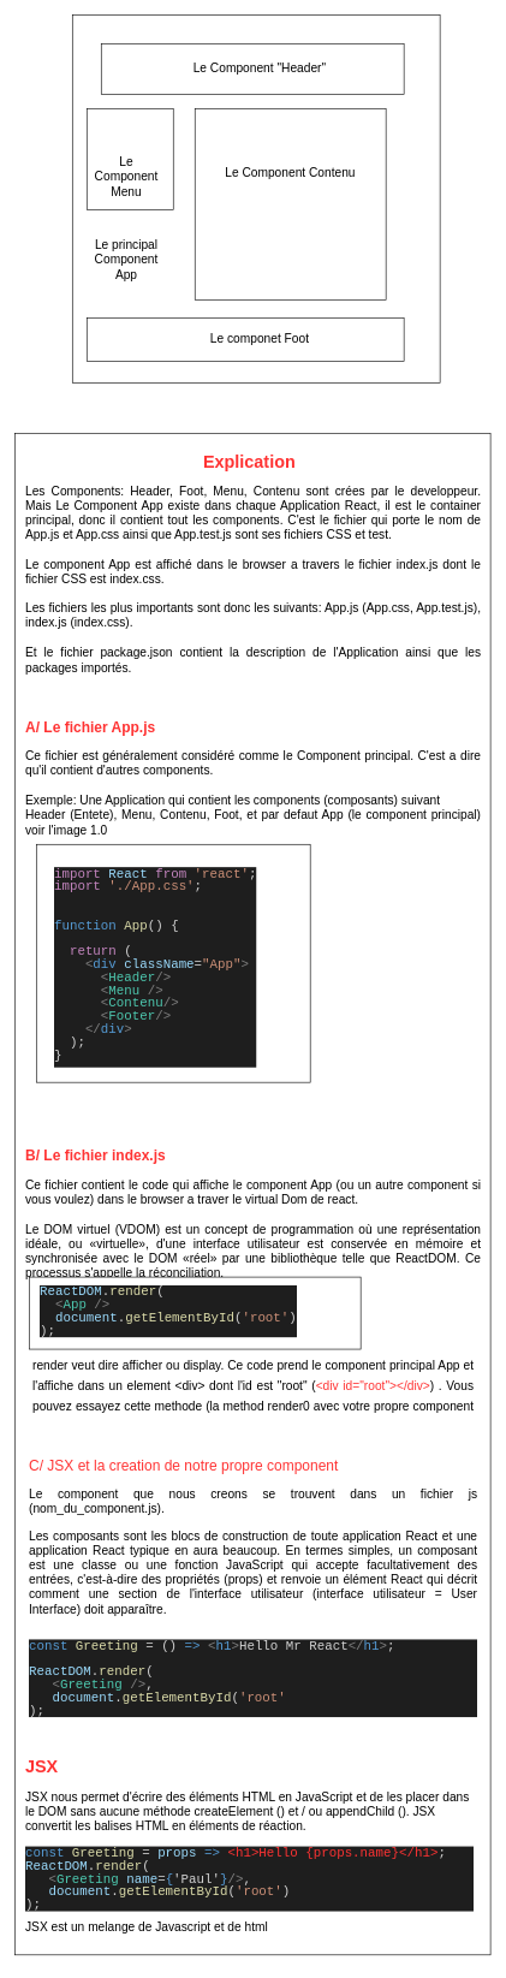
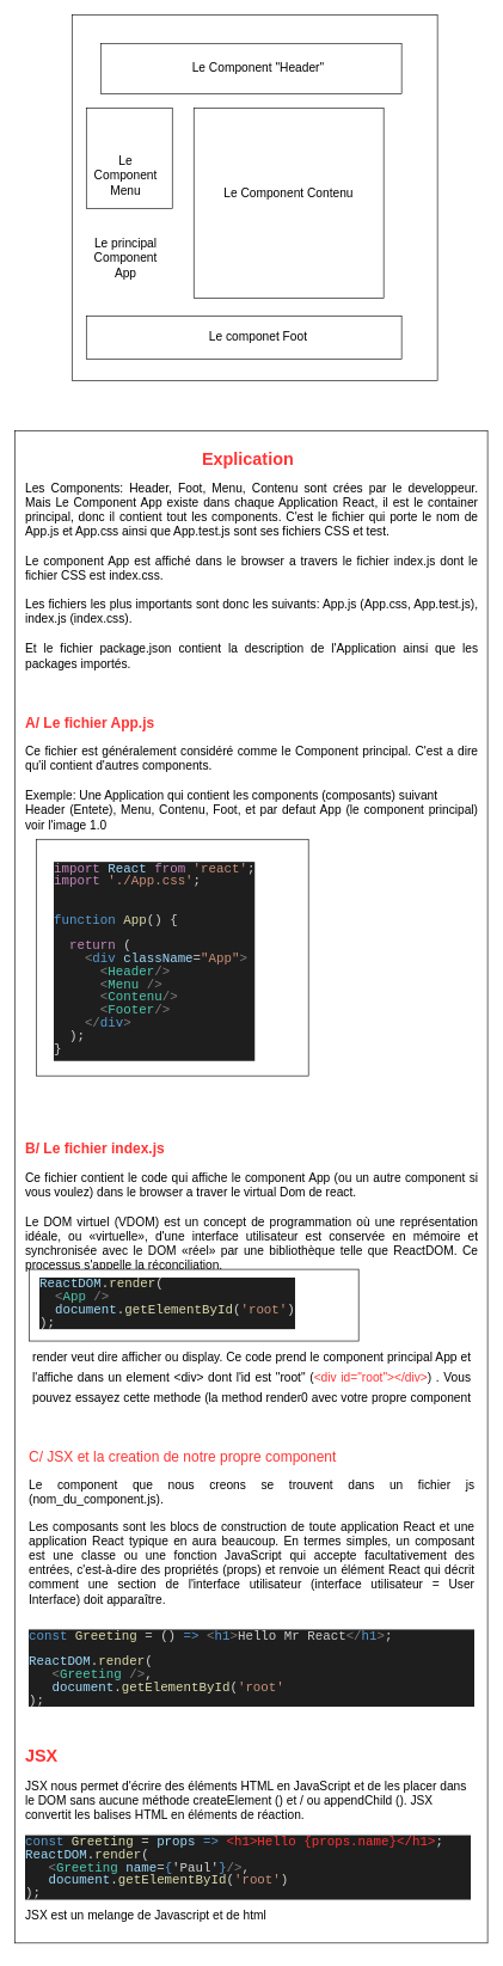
- <mxCell id="10" value="&lt;font style=&quot;font-size: 17px&quot;&gt;Le Component Contenu&lt;/font&gt;" style="text;html=1;strokeColor=none;fillColor=none;align=center;verticalAlign=middle;whiteSpace=wrap;rounded=0;" vertex="1" parent="1"><mxGeometry x="305" y="230" width="195" height="20" as="geometry" /></mxCell>
+ <mxCell id="10" value="&lt;font style=&quot;font-size: 17px&quot;&gt;Le Component Contenu&lt;/font&gt;" style="text;html=1;strokeColor=none;fillColor=none;align=center;verticalAlign=middle;whiteSpace=wrap;rounded=0;" vertex="1" parent="1"><mxGeometry x="305" y="260" width="195" height="20" as="geometry" /></mxCell>
